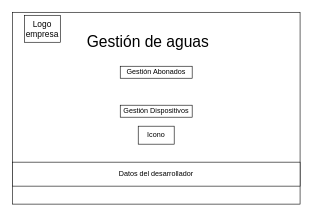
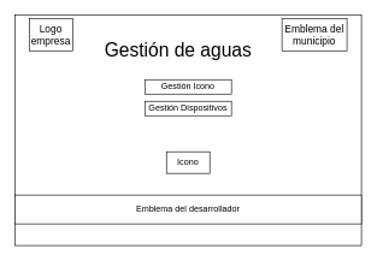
+ <mxCell id="8" value="Emblema del municipio" style="rounded=0;whiteSpace=wrap;html=1;fontSize=14;" parent="1" vertex="1"><mxGeometry x="390" y="25" width="90" height="45" as="geometry" /></mxCell>
- <mxCell id="7" value="Gestión Abonados" style="rounded=0;whiteSpace=wrap;html=1;" parent="1" vertex="1"><mxGeometry x="200" y="110" width="120" height="20" as="geometry" /></mxCell>
+ <mxCell id="7" value="Gestión Icono" style="rounded=0;whiteSpace=wrap;html=1;" parent="1" vertex="1"><mxGeometry x="200" y="110" width="120" height="20" as="geometry" /></mxCell>
- <mxCell id="6" value="Gestión Dispositivos" style="rounded=0;whiteSpace=wrap;html=1;" parent="1" vertex="1"><mxGeometry x="200" y="175" width="120" height="20" as="geometry" /></mxCell>
+ <mxCell id="6" value="Gestión Dispositivos" style="rounded=0;whiteSpace=wrap;html=1;" parent="1" vertex="1"><mxGeometry x="200" y="140" width="120" height="20" as="geometry" /></mxCell>
- <mxCell id="5" value="Datos del desarrollador" style="rounded=0;whiteSpace=wrap;html=1;fontSize=12;" parent="1" vertex="1"><mxGeometry x="20" y="270" width="480" height="40" as="geometry" /></mxCell>
+ <mxCell id="5" value="Emblema del desarrollador" style="rounded=0;whiteSpace=wrap;html=1;fontSize=12;" parent="1" vertex="1"><mxGeometry x="20" y="270" width="480" height="40" as="geometry" /></mxCell>
